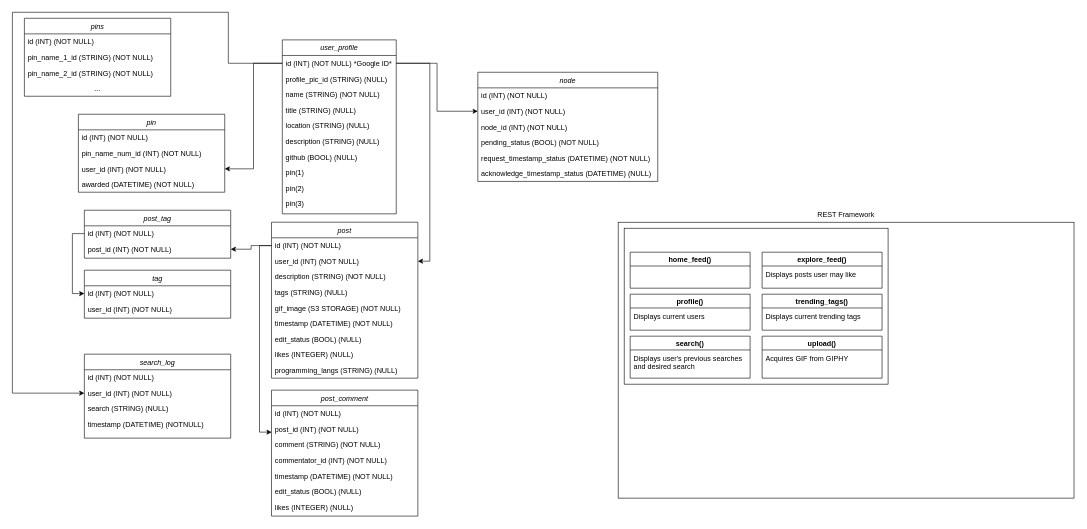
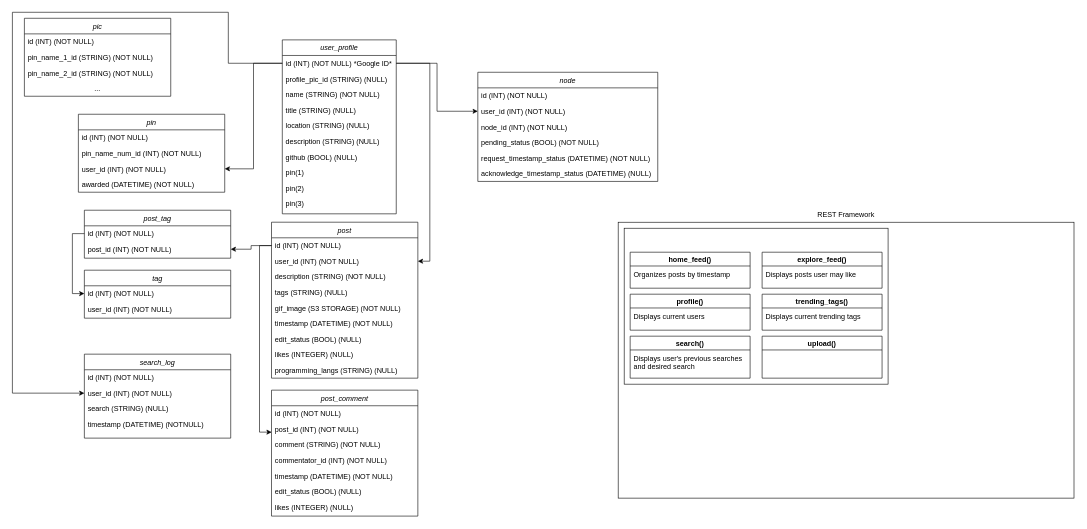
- <mxCell id="50" value="pins" style="swimlane;fontStyle=2;align=center;verticalAlign=top;childLayout=stackLayout;horizontal=1;startSize=26;horizontalStack=0;resizeParent=1;resizeLast=0;collapsible=1;marginBottom=0;rounded=0;shadow=0;strokeWidth=1;" vertex="1" parent="1"><mxGeometry x="40" y="30" width="244" height="130" as="geometry"><mxRectangle x="230" y="140" width="160" height="26" as="alternateBounds" /></mxGeometry></mxCell>
+ <mxCell id="50" value="pic" style="swimlane;fontStyle=2;align=center;verticalAlign=top;childLayout=stackLayout;horizontal=1;startSize=26;horizontalStack=0;resizeParent=1;resizeLast=0;collapsible=1;marginBottom=0;rounded=0;shadow=0;strokeWidth=1;" vertex="1" parent="1"><mxGeometry x="40" y="30" width="244" height="130" as="geometry"><mxRectangle x="230" y="140" width="160" height="26" as="alternateBounds" /></mxGeometry></mxCell>
+ <mxCell id="64" value="Organizes posts by timestamp" style="text;align=left;verticalAlign=top;spacingLeft=4;spacingRight=4;overflow=hidden;rotatable=0;points=[[0,0.5],[1,0.5]];portConstraint=eastwest;rounded=0;shadow=0;html=0;" vertex="1" parent="1"><mxGeometry x="1050" y="444" width="200" height="26" as="geometry" /></mxCell>
- <mxCell id="74" value="Acquires GIF from GIPHY" style="text;align=left;verticalAlign=top;spacingLeft=4;spacingRight=4;overflow=hidden;rotatable=0;points=[[0,0.5],[1,0.5]];portConstraint=eastwest;rounded=0;shadow=0;html=0;whiteSpace=wrap;" vertex="1" parent="73"><mxGeometry y="24" width="200" height="46" as="geometry" /></mxCell>
